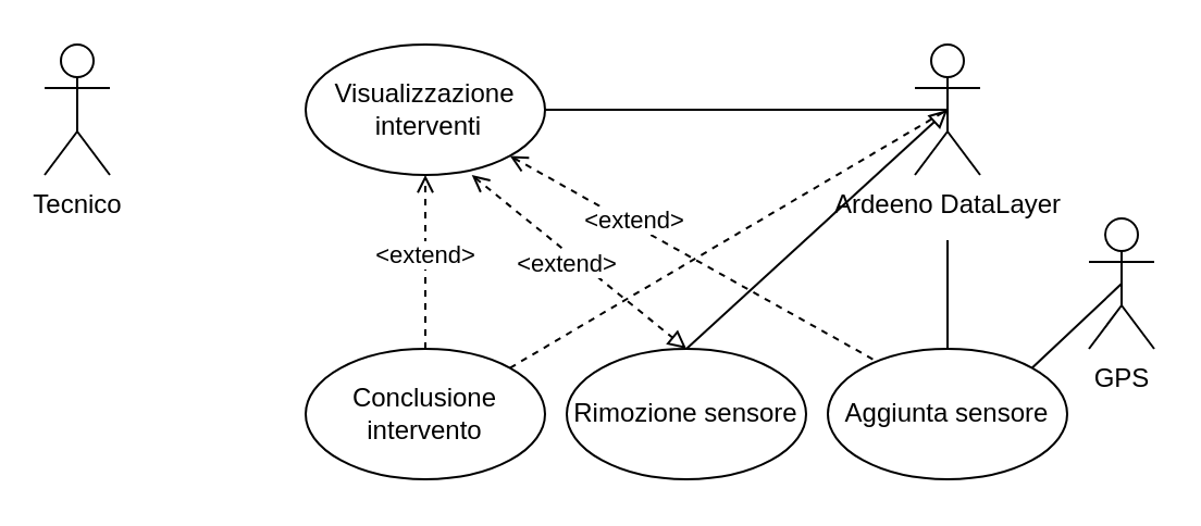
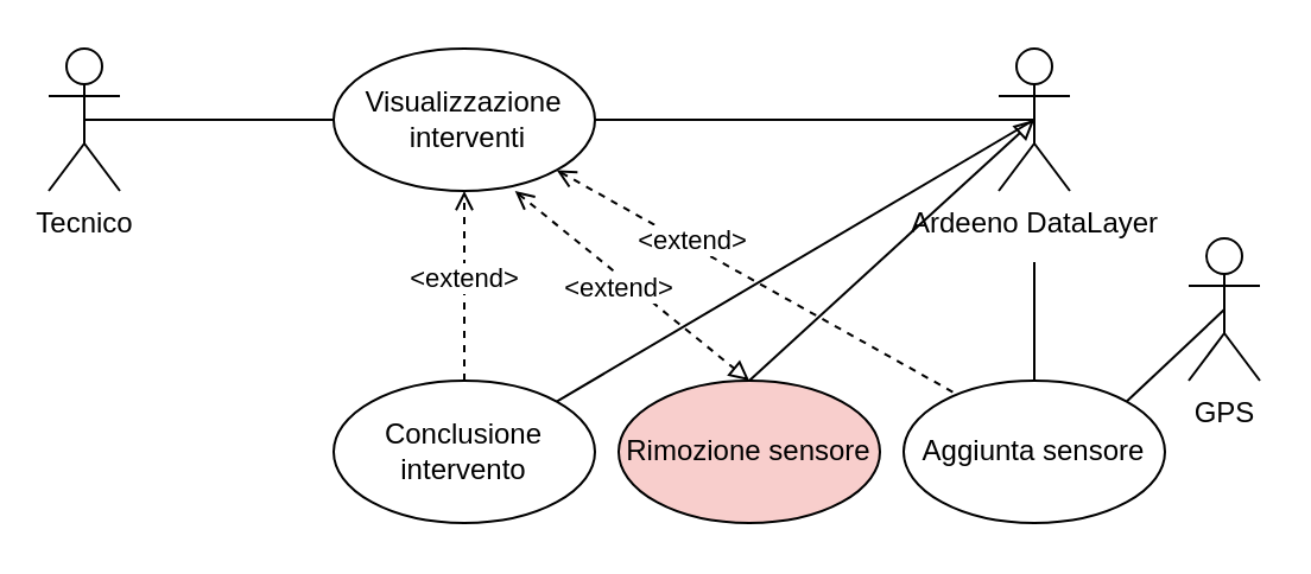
+ <mxCell id="3" value="" style="edgeStyle=none;rounded=0;jumpStyle=none;orthogonalLoop=1;jettySize=auto;html=1;strokeWidth=1;endArrow=none;endFill=0;entryX=0.5;entryY=0.5;entryDx=0;entryDy=0;entryPerimeter=0;" parent="1" source="5" target="2" edge="1"><mxGeometry relative="1" as="geometry" /></mxCell>
- <mxCell id="8" style="edgeStyle=none;rounded=0;jumpStyle=none;orthogonalLoop=1;jettySize=auto;html=1;exitX=1;exitY=0;exitDx=0;exitDy=0;entryX=0.5;entryY=0.5;entryDx=0;entryDy=0;entryPerimeter=0;strokeWidth=1;endArrow=none;endFill=0;dashed=1;" parent="1" source="9" target="10" edge="1"><mxGeometry relative="1" as="geometry" /></mxCell>
+ <mxCell id="8" style="edgeStyle=none;rounded=0;jumpStyle=none;orthogonalLoop=1;jettySize=auto;html=1;exitX=1;exitY=0;exitDx=0;exitDy=0;entryX=0.5;entryY=0.5;entryDx=0;entryDy=0;entryPerimeter=0;strokeWidth=1;endArrow=none;endFill=0;" parent="1" source="9" target="10" edge="1"><mxGeometry relative="1" as="geometry" /></mxCell>
- <mxCell id="15" value="Rimozione sensore" style="ellipse;whiteSpace=wrap;html=1;" parent="1" vertex="1"><mxGeometry x="260" y="160" width="110" height="60" as="geometry" /></mxCell>
+ <mxCell id="15" value="Rimozione sensore" style="ellipse;whiteSpace=wrap;html=1;fillColor=#f8cecc;" parent="1" vertex="1"><mxGeometry x="260" y="160" width="110" height="60" as="geometry" /></mxCell>
